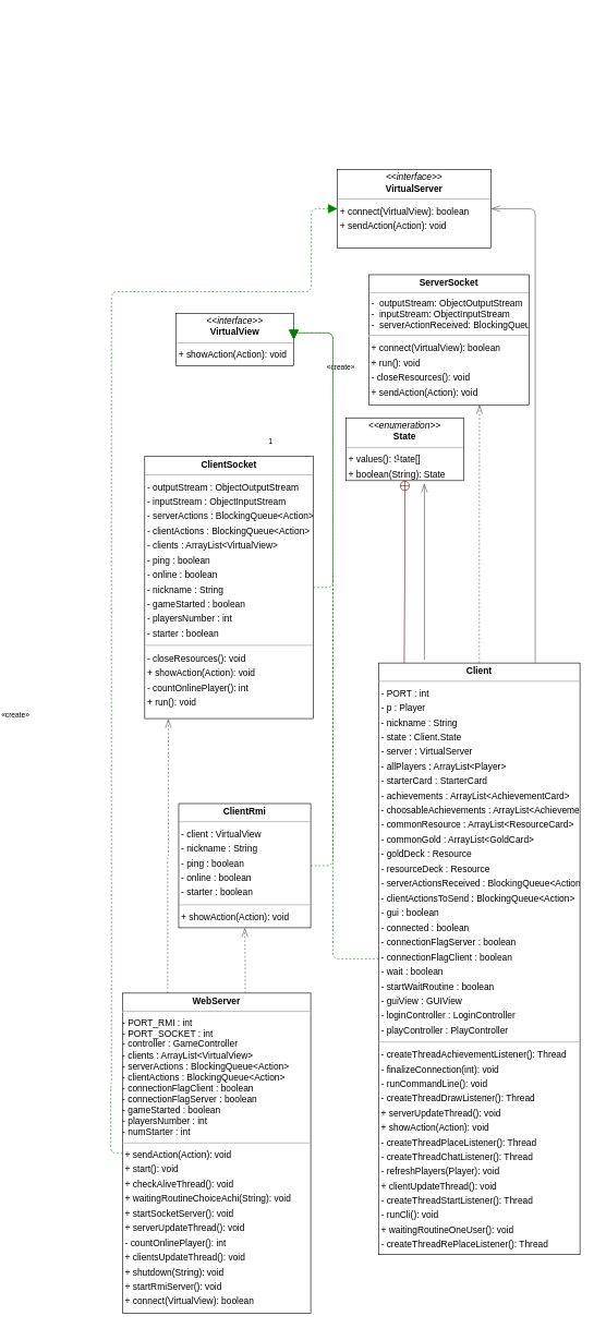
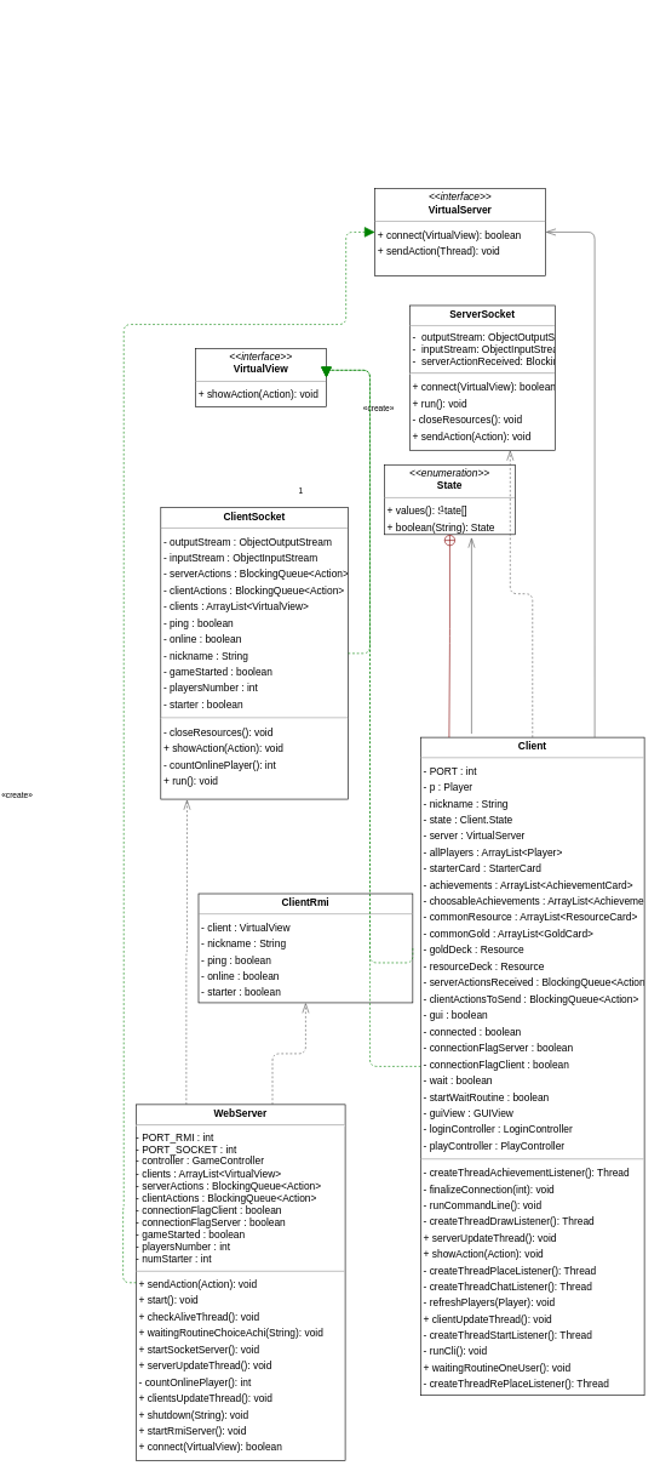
- <mxCell id="7" value="&lt;p style=&quot;margin:0px;margin-top:4px;text-align:center;&quot;&gt;&lt;i&gt;&amp;lt;&amp;lt;interface&amp;gt;&amp;gt;&lt;/i&gt;&lt;br/&gt;&lt;b&gt;VirtualServer&lt;/b&gt;&lt;/p&gt;&lt;hr size=&quot;1&quot;/&gt;&lt;p style=&quot;margin:0 0 0 4px;line-height:1.6;&quot;&gt;+ connect(VirtualView): boolean&lt;br/&gt;+ sendAction(Action): void&lt;/p&gt;" style="verticalAlign=top;align=left;overflow=fill;fontSize=14;fontFamily=Helvetica;html=1;rounded=0;shadow=0;comic=0;labelBackgroundColor=none;strokeWidth=1;" parent="1" vertex="1"><mxGeometry x="367" y="20" width="235" height="120" as="geometry" /></mxCell>
+ <mxCell id="7" value="&lt;p style=&quot;margin:0px;margin-top:4px;text-align:center;&quot;&gt;&lt;i&gt;&amp;lt;&amp;lt;interface&amp;gt;&amp;gt;&lt;/i&gt;&lt;br/&gt;&lt;b&gt;VirtualServer&lt;/b&gt;&lt;/p&gt;&lt;hr size=&quot;1&quot;/&gt;&lt;p style=&quot;margin:0 0 0 4px;line-height:1.6;&quot;&gt;+ connect(VirtualView): boolean&lt;br/&gt;+ sendAction(Thread): void&lt;/p&gt;" style="verticalAlign=top;align=left;overflow=fill;fontSize=14;fontFamily=Helvetica;html=1;rounded=0;shadow=0;comic=0;labelBackgroundColor=none;strokeWidth=1;" parent="1" vertex="1"><mxGeometry x="367" y="20" width="235" height="120" as="geometry" /></mxCell>
- <mxCell id="5" value="&lt;p style=&quot;margin:0px;margin-top:4px;text-align:center;&quot;&gt;&lt;b&gt;ServerSocket&lt;/b&gt;&lt;/p&gt;&lt;hr size=&quot;1&quot;&gt;&amp;nbsp;-&amp;nbsp;&lt;span style=&quot;background-color: initial;&quot;&gt;&amp;nbsp;outputStream:&amp;nbsp;&lt;/span&gt;ObjectOutputStream&lt;div&gt;&amp;nbsp;-&amp;nbsp; inputStream: ObjectInputStream&lt;/div&gt;&lt;div&gt;&amp;nbsp;-&amp;nbsp; serverActionReceived: BlockingQueue&amp;lt;Action&amp;gt;&amp;nbsp;&lt;br&gt;&lt;div&gt;&lt;hr&gt;&lt;p style=&quot;margin:0 0 0 4px;line-height:1.6;&quot;&gt;+ connect(VirtualView): boolean&lt;br&gt;+ run(): void&lt;br&gt;- closeResources(): void&lt;br&gt;+ sendAction(Action): void&lt;/p&gt;&lt;/div&gt;&lt;/div&gt;" style="verticalAlign=top;align=left;overflow=fill;fontSize=14;fontFamily=Helvetica;html=1;rounded=0;shadow=0;comic=0;labelBackgroundColor=none;strokeWidth=1;" parent="1" vertex="1"><mxGeometry x="415" y="181" width="245" height="199" as="geometry" /></mxCell>
+ <mxCell id="5" value="&lt;p style=&quot;margin:0px;margin-top:4px;text-align:center;&quot;&gt;&lt;b&gt;ServerSocket&lt;/b&gt;&lt;/p&gt;&lt;hr size=&quot;1&quot;&gt;&amp;nbsp;-&amp;nbsp;&lt;span style=&quot;background-color: initial;&quot;&gt;&amp;nbsp;outputStream:&amp;nbsp;&lt;/span&gt;ObjectOutputStream&lt;div&gt;&amp;nbsp;-&amp;nbsp; inputStream: ObjectInputStream&lt;/div&gt;&lt;div&gt;&amp;nbsp;-&amp;nbsp; serverActionReceived: BlockingQueue&amp;lt;Action&amp;gt;&amp;nbsp;&lt;br&gt;&lt;div&gt;&lt;hr&gt;&lt;p style=&quot;margin:0 0 0 4px;line-height:1.6;&quot;&gt;+ connect(VirtualView): boolean&lt;br&gt;+ run(): void&lt;br&gt;- closeResources(): void&lt;br&gt;+ sendAction(Action): void&lt;/p&gt;&lt;/div&gt;&lt;/div&gt;" style="verticalAlign=top;align=left;overflow=fill;fontSize=14;fontFamily=Helvetica;html=1;rounded=0;shadow=0;comic=0;labelBackgroundColor=none;strokeWidth=1;" parent="1" vertex="1"><mxGeometry x="415" y="181" width="200" height="199" as="geometry" /></mxCell>
- <mxCell id="3" value="&lt;p style=&quot;margin:0px;margin-top:4px;text-align:center;&quot;&gt;&lt;b&gt;ClientRmi&lt;/b&gt;&lt;/p&gt;&lt;hr size=&quot;1&quot;&gt;&lt;p style=&quot;margin:0 0 0 4px;line-height:1.6;&quot;&gt;&lt;span class=&quot;hljs-deletion&quot;&gt;- client : VirtualView&lt;/span&gt;&amp;nbsp;&lt;/p&gt;&lt;p style=&quot;margin:0 0 0 4px;line-height:1.6;&quot;&gt;&lt;span class=&quot;hljs-deletion&quot;&gt;- nickname : String&lt;/span&gt;&amp;nbsp;&lt;/p&gt;&lt;p style=&quot;margin:0 0 0 4px;line-height:1.6;&quot;&gt;&lt;span class=&quot;hljs-deletion&quot;&gt;- ping : boolean&lt;/span&gt;&amp;nbsp;&lt;/p&gt;&lt;p style=&quot;margin:0 0 0 4px;line-height:1.6;&quot;&gt;&lt;span class=&quot;hljs-deletion&quot;&gt;- online : boolean&lt;/span&gt;&amp;nbsp;&lt;/p&gt;&lt;p style=&quot;margin:0 0 0 4px;line-height:1.6;&quot;&gt;&lt;span class=&quot;hljs-deletion&quot;&gt;- starter : boolean&lt;/span&gt;&lt;br&gt;&lt;/p&gt;&lt;hr size=&quot;1&quot;&gt;&lt;p style=&quot;margin:0 0 0 4px;line-height:1.6;&quot;&gt;+ showAction(Action): void&lt;/p&gt;&lt;p style=&quot;margin:0 0 0 4px;line-height:1.6;&quot;&gt;&lt;br&gt;&lt;/p&gt;" style="verticalAlign=top;align=left;overflow=fill;fontSize=14;fontFamily=Helvetica;html=1;rounded=0;shadow=0;comic=0;labelBackgroundColor=none;strokeWidth=1;" parent="1" vertex="1"><mxGeometry x="124" y="990" width="202" height="190" as="geometry" /></mxCell>
+ <mxCell id="3" value="&lt;p style=&quot;margin:0px;margin-top:4px;text-align:center;&quot;&gt;&lt;b&gt;ClientRmi&lt;/b&gt;&lt;/p&gt;&lt;hr size=&quot;1&quot;&gt;&lt;p style=&quot;margin:0 0 0 4px;line-height:1.6;&quot;&gt;&lt;span class=&quot;hljs-deletion&quot;&gt;- client : VirtualView&lt;/span&gt;&amp;nbsp;&lt;/p&gt;&lt;p style=&quot;margin:0 0 0 4px;line-height:1.6;&quot;&gt;&lt;span class=&quot;hljs-deletion&quot;&gt;- nickname : String&lt;/span&gt;&amp;nbsp;&lt;/p&gt;&lt;p style=&quot;margin:0 0 0 4px;line-height:1.6;&quot;&gt;&lt;span class=&quot;hljs-deletion&quot;&gt;- ping : boolean&lt;/span&gt;&amp;nbsp;&lt;/p&gt;&lt;p style=&quot;margin:0 0 0 4px;line-height:1.6;&quot;&gt;&lt;span class=&quot;hljs-deletion&quot;&gt;- online : boolean&lt;/span&gt;&amp;nbsp;&lt;/p&gt;&lt;p style=&quot;margin:0 0 0 4px;line-height:1.6;&quot;&gt;&lt;span class=&quot;hljs-deletion&quot;&gt;- starter : boolean&lt;/span&gt;&lt;br&gt;&lt;/p&gt;&lt;hr size=&quot;1&quot;&gt;&lt;p style=&quot;margin:0 0 0 4px;line-height:1.6;&quot;&gt;+ showAction(Action): void&lt;/p&gt;&lt;p style=&quot;margin:0 0 0 4px;line-height:1.6;&quot;&gt;&lt;br&gt;&lt;/p&gt;" style="verticalAlign=top;align=left;overflow=fill;fontSize=14;fontFamily=Helvetica;html=1;rounded=0;shadow=0;comic=0;labelBackgroundColor=none;strokeWidth=1;" parent="1" vertex="1"><mxGeometry x="124" y="990" width="295" height="150" as="geometry" /></mxCell>
